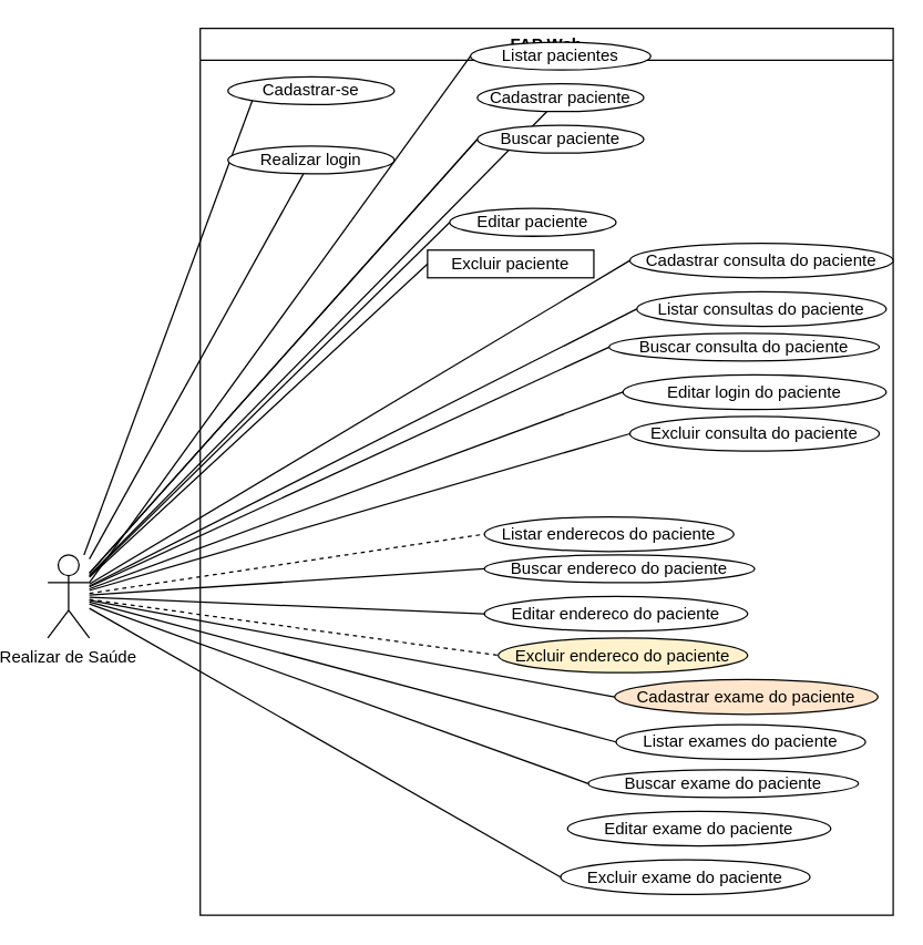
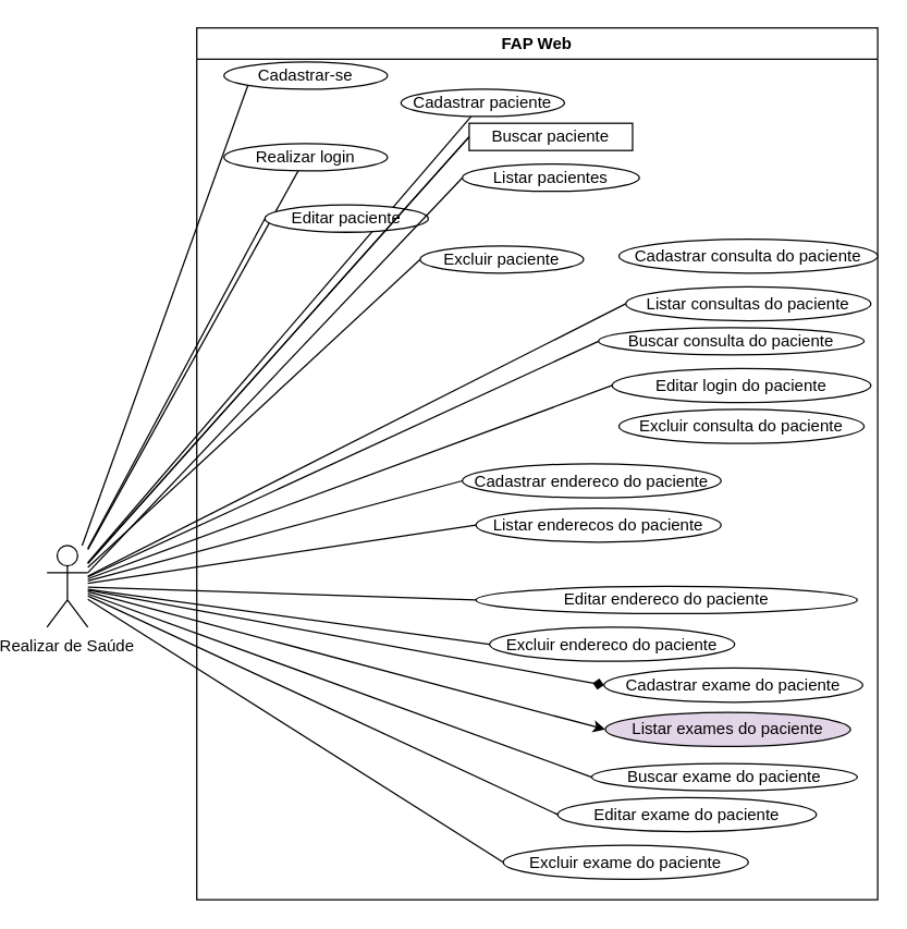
- <mxCell id="10" value="Listar pacientes" style="ellipse;whiteSpace=wrap;html=1;" parent="7" vertex="1"><mxGeometry x="195" y="10" width="130" height="20" as="geometry" /></mxCell>
+ <mxCell id="10" value="Listar pacientes" style="ellipse;whiteSpace=wrap;html=1;" parent="7" vertex="1"><mxGeometry x="195" y="100" width="130" height="20" as="geometry" /></mxCell>
- <mxCell id="8" value="Cadastrar-se" style="ellipse;whiteSpace=wrap;html=1;" vertex="1" parent="7"><mxGeometry x="20" y="35" width="120" height="20" as="geometry" /></mxCell>
+ <mxCell id="8" value="Cadastrar-se" style="ellipse;whiteSpace=wrap;html=1;" vertex="1" parent="7"><mxGeometry x="20" y="25" width="120" height="20" as="geometry" /></mxCell>
- <mxCell id="11" value="Cadastrar paciente" style="ellipse;whiteSpace=wrap;html=1;" parent="7" vertex="1"><mxGeometry x="200" y="40" width="120" height="20" as="geometry" /></mxCell>
+ <mxCell id="11" value="Cadastrar paciente" style="ellipse;whiteSpace=wrap;html=1;" parent="7" vertex="1"><mxGeometry x="150" y="45" width="120" height="20" as="geometry" /></mxCell>
- <mxCell id="24" value="Buscar paciente" style="ellipse;whiteSpace=wrap;html=1;" vertex="1" parent="7"><mxGeometry x="200" y="70" width="120" height="20" as="geometry" /></mxCell>
+ <mxCell id="24" value="Buscar paciente" style="whiteSpace=wrap;html=1;rounded=0;" vertex="1" parent="7"><mxGeometry x="200" y="70" width="120" height="20" as="geometry" /></mxCell>
- <mxCell id="12" value="Editar paciente" style="ellipse;whiteSpace=wrap;html=1;" vertex="1" parent="7"><mxGeometry x="180" y="130" width="120" height="20" as="geometry" /></mxCell>
+ <mxCell id="12" value="Editar paciente" style="ellipse;whiteSpace=wrap;html=1;" vertex="1" parent="7"><mxGeometry x="50" y="130" width="120" height="20" as="geometry" /></mxCell>
- <mxCell id="13" value="Excluir paciente" style="whiteSpace=wrap;html=1;rounded=0;" vertex="1" parent="7"><mxGeometry x="164" y="160" width="120" height="20" as="geometry" /></mxCell>
+ <mxCell id="13" value="Excluir paciente" style="ellipse;whiteSpace=wrap;html=1;" vertex="1" parent="7"><mxGeometry x="164" y="160" width="120" height="20" as="geometry" /></mxCell>
- <mxCell id="34" style="endArrow=none;entryX=0;entryY=0.5;entryDx=0;entryDy=0;" edge="1" parent="1" source="2" target="15"><mxGeometry relative="1" as="geometry"><mxPoint x="270" y="470" as="sourcePoint" /><mxPoint x="441.06" y="630.16" as="targetPoint" /></mxGeometry></mxCell>
+ <mxCell id="20" value="Cadastrar endereco do paciente" style="ellipse;whiteSpace=wrap;html=1;" vertex="1" parent="7"><mxGeometry x="195" y="320" width="190" height="25" as="geometry" /></mxCell>
- <mxCell id="38" style="endArrow=none;entryX=0;entryY=0.5;entryDx=0;entryDy=0;" edge="1" parent="1" source="2" target="18"><mxGeometry relative="1" as="geometry"><mxPoint x="320" y="540" as="sourcePoint" /><mxPoint x="491.06" y="700.16" as="targetPoint" /></mxGeometry></mxCell>
+ <mxCell id="4" style="endArrow=none;entryX=0;entryY=0.5;entryDx=0;entryDy=0;" parent="1" source="2" target="20" edge="1"><mxGeometry relative="1" as="geometry"><mxPoint x="251.06" y="564.16" as="targetPoint" /></mxGeometry></mxCell>
- <mxCell id="39" style="endArrow=none;entryX=0;entryY=0.5;entryDx=0;entryDy=0;dashed=1;" edge="1" parent="1" source="2" target="19"><mxGeometry relative="1" as="geometry"><mxPoint x="300" y="580" as="sourcePoint" /><mxPoint x="595" y="744" as="targetPoint" /></mxGeometry></mxCell>
+ <mxCell id="39" style="endArrow=none;entryX=0;entryY=0.5;entryDx=0;entryDy=0;" edge="1" parent="1" source="2" target="19"><mxGeometry relative="1" as="geometry"><mxPoint x="300" y="580" as="sourcePoint" /><mxPoint x="595" y="744" as="targetPoint" /></mxGeometry></mxCell>
- <mxCell id="21" value="Buscar endereco do paciente" style="ellipse;whiteSpace=wrap;html=1;" vertex="1" parent="7"><mxGeometry x="205" y="380" width="195" height="20" as="geometry" /></mxCell>
- <mxCell id="40" style="endArrow=none;entryX=0;entryY=0.5;entryDx=0;entryDy=0;" edge="1" parent="1" source="2" target="21"><mxGeometry relative="1" as="geometry"><mxPoint x="76" y="412" as="sourcePoint" /><mxPoint x="625" y="794" as="targetPoint" /></mxGeometry></mxCell>
- <mxCell id="22" value="Editar endereco do paciente" style="ellipse;whiteSpace=wrap;html=1;" vertex="1" parent="7"><mxGeometry x="205" y="410" width="190" height="25" as="geometry" /></mxCell>
+ <mxCell id="22" value="Editar endereco do paciente" style="ellipse;whiteSpace=wrap;html=1;" vertex="1" parent="7"><mxGeometry x="205" y="410" width="280" height="20" as="geometry" /></mxCell>
- <mxCell id="42" style="endArrow=none;entryX=0;entryY=0.5;entryDx=0;entryDy=0;dashed=1;" edge="1" parent="1" source="2" target="23"><mxGeometry relative="1" as="geometry"><mxPoint x="280" y="640" as="sourcePoint" /><mxPoint x="575" y="804" as="targetPoint" /></mxGeometry></mxCell>
+ <mxCell id="42" style="endArrow=none;entryX=0;entryY=0.5;entryDx=0;entryDy=0;" edge="1" parent="1" source="2" target="23"><mxGeometry relative="1" as="geometry"><mxPoint x="280" y="640" as="sourcePoint" /><mxPoint x="575" y="804" as="targetPoint" /></mxGeometry></mxCell>
- <mxCell id="23" value="Excluir endereco do paciente" style="ellipse;whiteSpace=wrap;html=1;fillColor=#fff2cc;" vertex="1" parent="7"><mxGeometry x="215" y="440" width="180" height="25" as="geometry" /></mxCell>
+ <mxCell id="23" value="Excluir endereco do paciente" style="ellipse;whiteSpace=wrap;html=1;" vertex="1" parent="7"><mxGeometry x="215" y="440" width="180" height="25" as="geometry" /></mxCell>
- <mxCell id="44" style="endArrow=none;entryX=0;entryY=0.5;entryDx=0;entryDy=0;" edge="1" parent="1" source="2" target="26"><mxGeometry relative="1" as="geometry"><mxPoint x="50" y="400" as="sourcePoint" /><mxPoint x="540" y="545" as="targetPoint" /></mxGeometry></mxCell>
+ <mxCell id="44" style="endArrow=diamond;entryX=0;entryY=0.5;entryDx=0;entryDy=0;" edge="1" parent="1" source="2" target="26"><mxGeometry relative="1" as="geometry"><mxPoint x="50" y="400" as="sourcePoint" /><mxPoint x="540" y="545" as="targetPoint" /></mxGeometry></mxCell>
- <mxCell id="26" value="Cadastrar exame do paciente" style="ellipse;whiteSpace=wrap;html=1;fillColor=#ffe6cc;" vertex="1" parent="7"><mxGeometry x="299" y="470" width="190" height="25" as="geometry" /></mxCell>
+ <mxCell id="26" value="Cadastrar exame do paciente" style="ellipse;whiteSpace=wrap;html=1;" vertex="1" parent="7"><mxGeometry x="299" y="470" width="190" height="25" as="geometry" /></mxCell>
+ <mxCell id="47" style="endArrow=none;entryX=0;entryY=0.5;entryDx=0;entryDy=0;" edge="1" parent="1" source="2" target="28"><mxGeometry relative="1" as="geometry"><mxPoint x="45" y="410" as="sourcePoint" /><mxPoint x="500" y="655" as="targetPoint" /></mxGeometry></mxCell>
- <mxCell id="45" style="endArrow=none;entryX=0;entryY=0.5;entryDx=0;entryDy=0;" edge="1" parent="1" source="2" target="25"><mxGeometry relative="1" as="geometry"><mxPoint x="230" y="530" as="sourcePoint" /><mxPoint x="550" y="605" as="targetPoint" /></mxGeometry></mxCell>
+ <mxCell id="45" style="endArrow=classic;entryX=0;entryY=0.5;entryDx=0;entryDy=0;" edge="1" parent="1" source="2" target="25"><mxGeometry relative="1" as="geometry"><mxPoint x="230" y="530" as="sourcePoint" /><mxPoint x="550" y="605" as="targetPoint" /></mxGeometry></mxCell>
- <mxCell id="25" value="Listar exames do paciente" style="ellipse;whiteSpace=wrap;html=1;" vertex="1" parent="7"><mxGeometry x="300" y="502.5" width="180" height="25" as="geometry" /></mxCell>
+ <mxCell id="25" value="Listar exames do paciente" style="ellipse;whiteSpace=wrap;html=1;fillColor=#e1d5e7;" vertex="1" parent="7"><mxGeometry x="300" y="502.5" width="180" height="25" as="geometry" /></mxCell>
- <mxCell id="27" value="Buscar exame do paciente" style="ellipse;whiteSpace=wrap;html=1;" vertex="1" parent="7"><mxGeometry x="280" y="535" width="195" height="20" as="geometry" /></mxCell>
+ <mxCell id="27" value="Buscar exame do paciente" style="ellipse;whiteSpace=wrap;html=1;" vertex="1" parent="7"><mxGeometry x="290" y="540" width="195" height="20" as="geometry" /></mxCell>
- <mxCell id="29" value="Excluir exame do paciente" style="ellipse;whiteSpace=wrap;html=1;" vertex="1" parent="7"><mxGeometry x="260" y="600" width="180" height="25" as="geometry" /></mxCell>
+ <mxCell id="29" value="Excluir exame do paciente" style="ellipse;whiteSpace=wrap;html=1;" vertex="1" parent="7"><mxGeometry x="225" y="600" width="180" height="25" as="geometry" /></mxCell>
